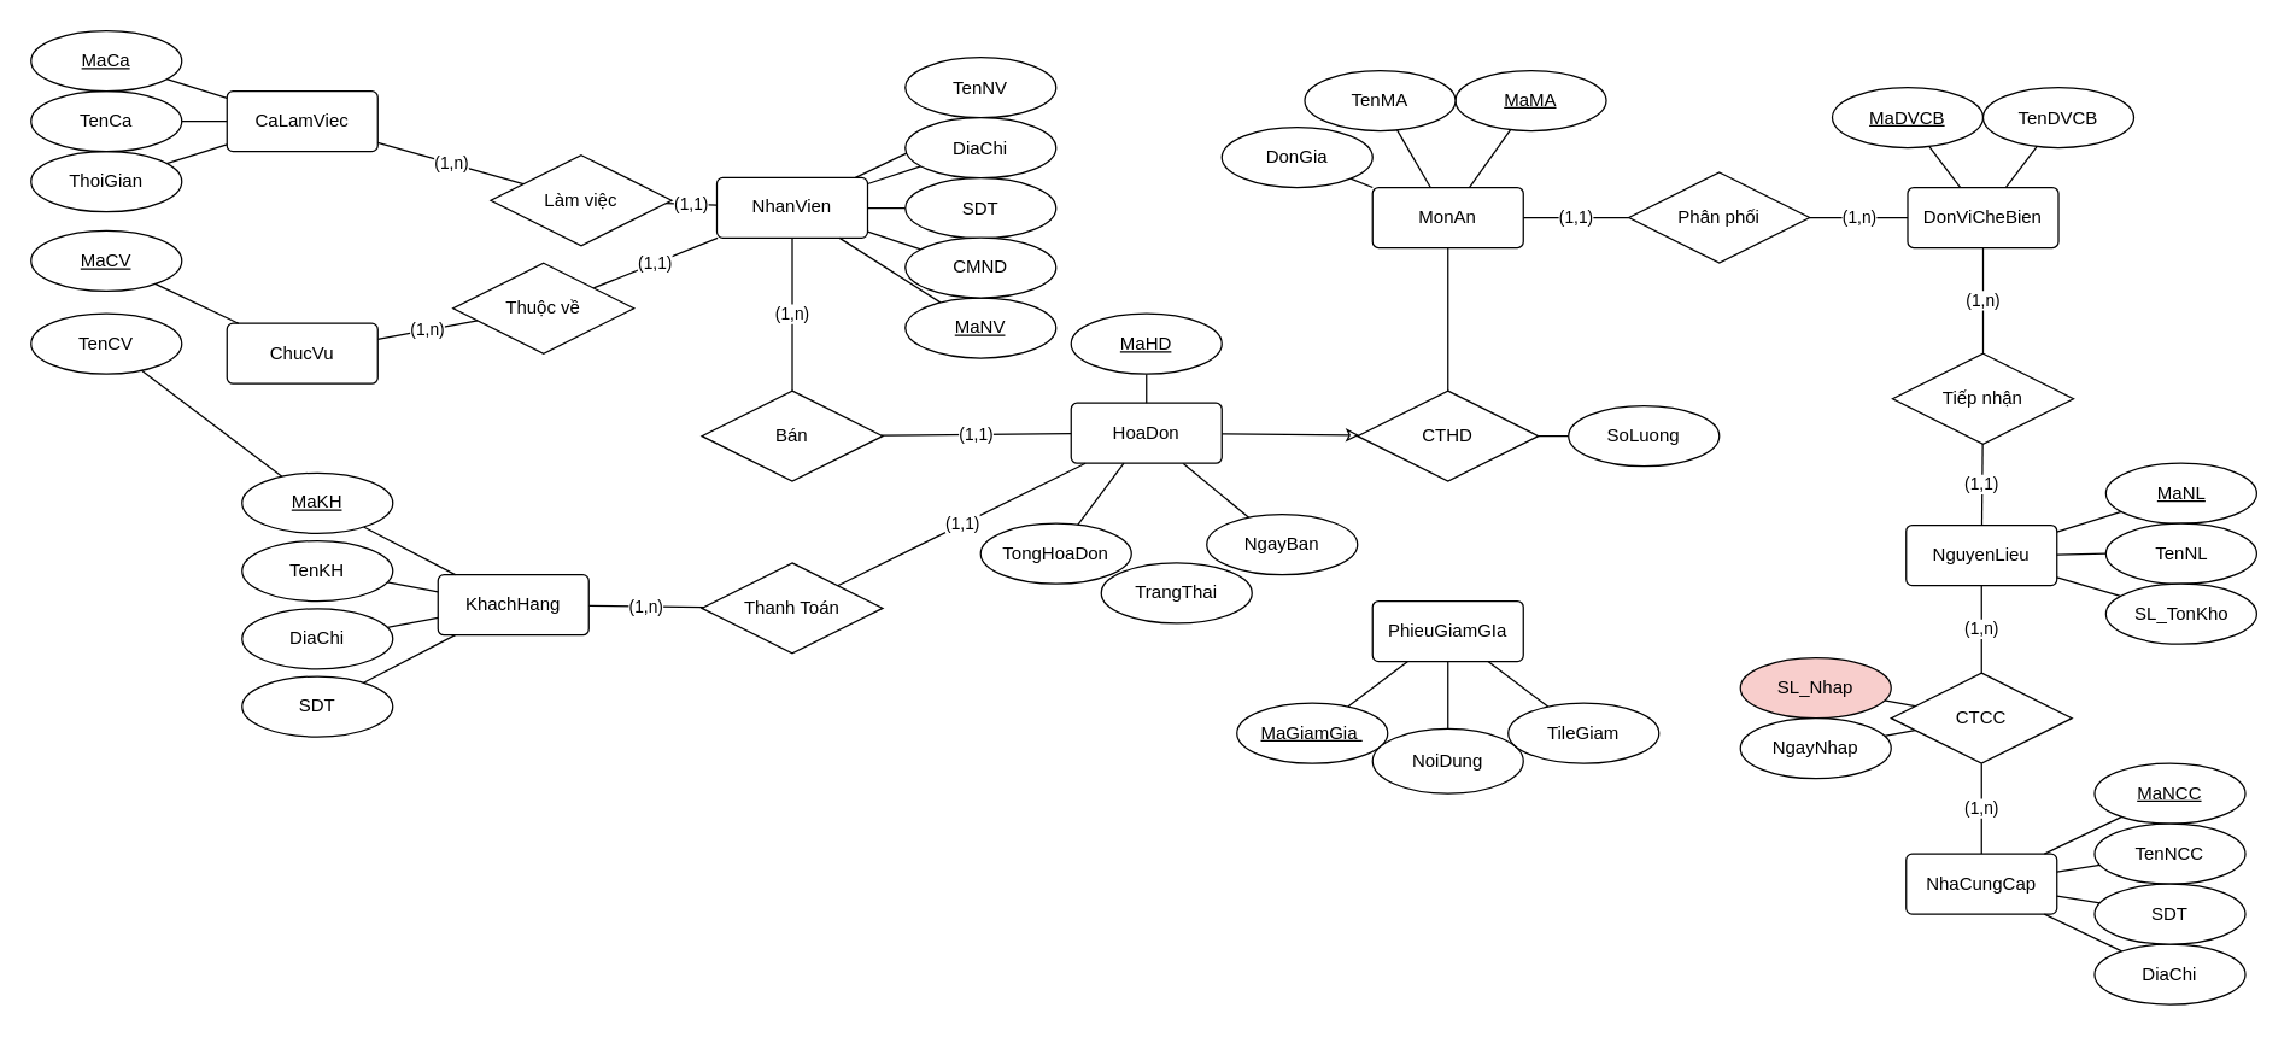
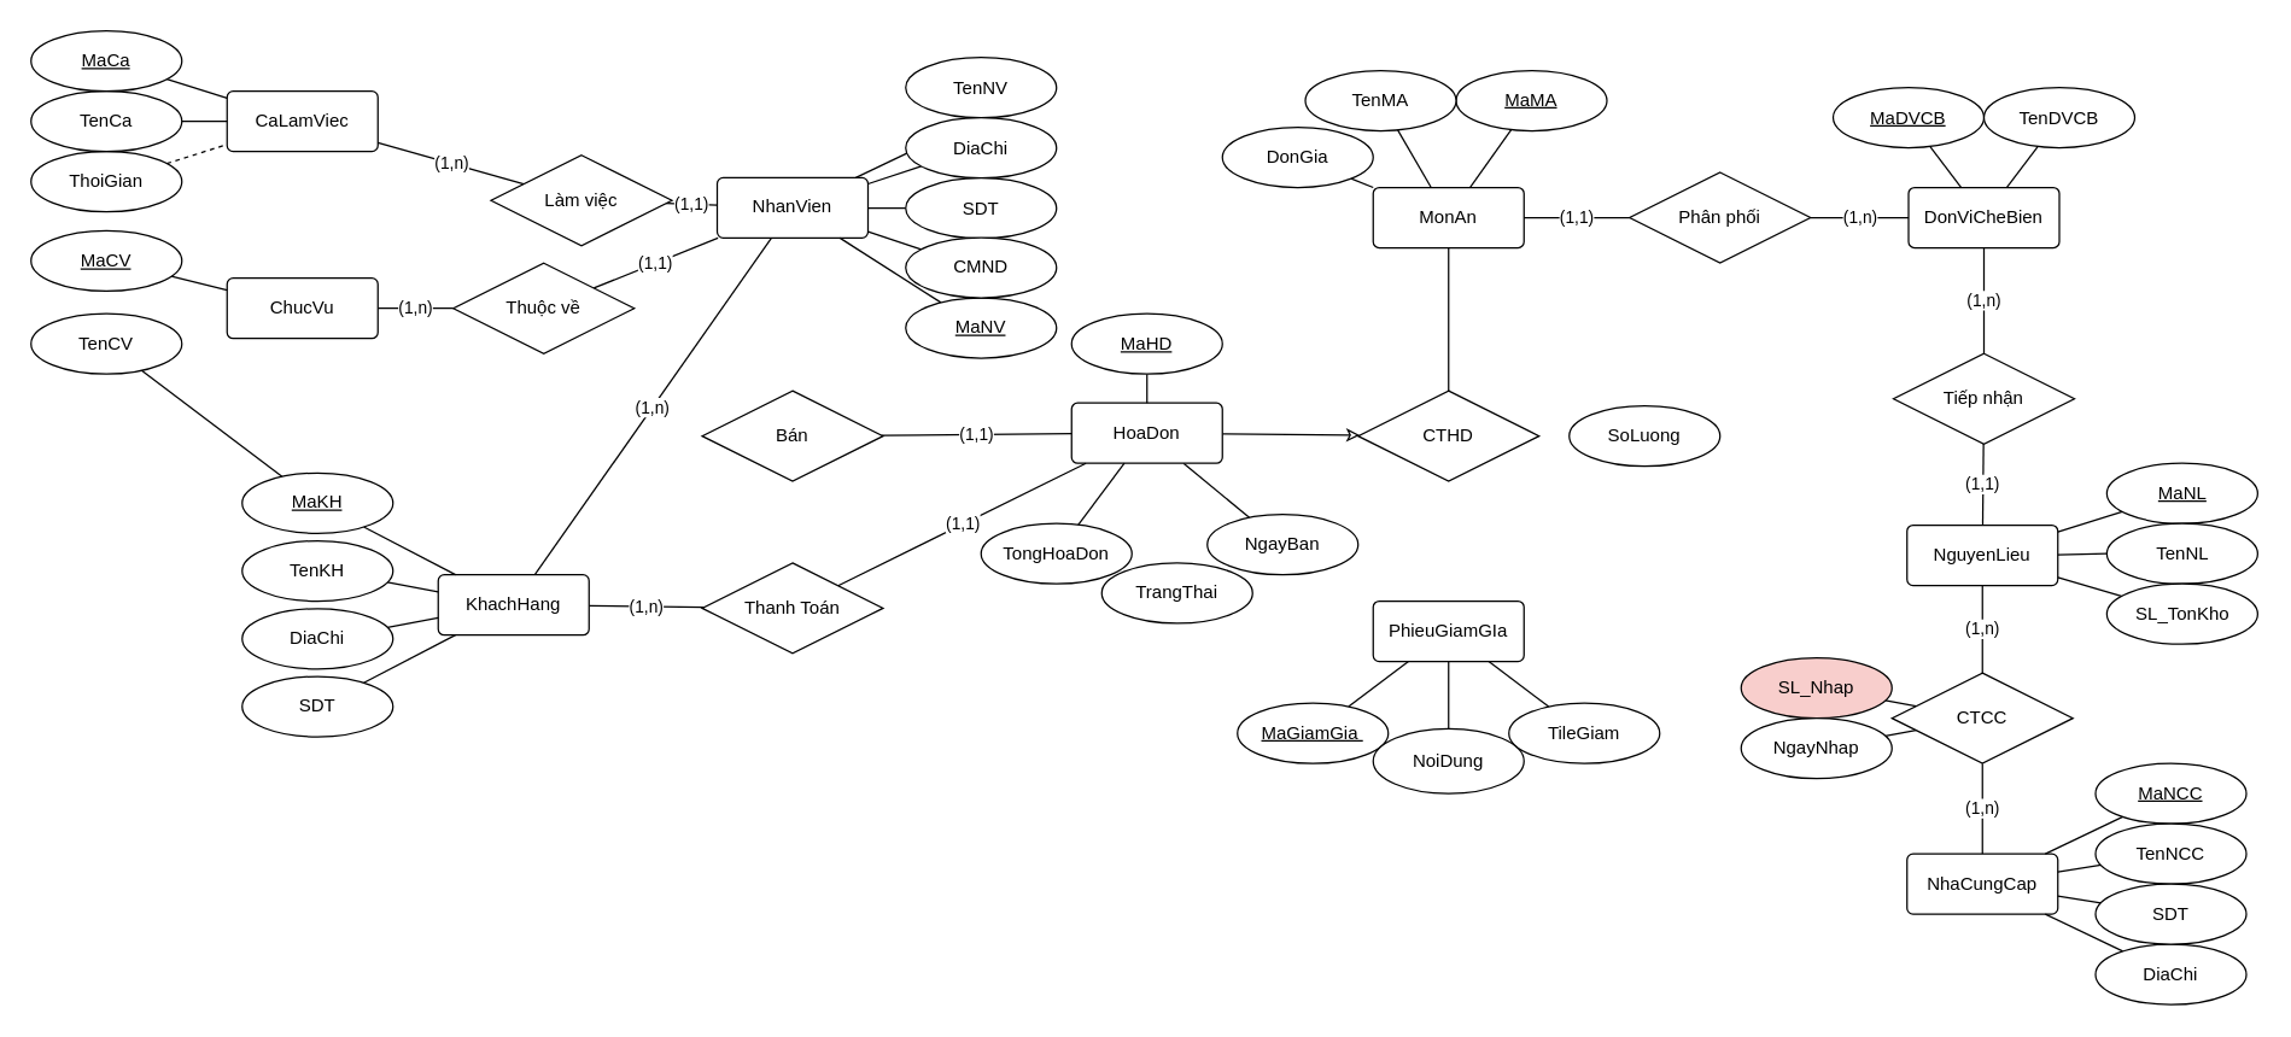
- <mxCell id="32" style="edgeStyle=none;rounded=0;orthogonalLoop=1;jettySize=auto;html=1;endArrow=none;endFill=0;" parent="1" source="33" target="25" edge="1"><mxGeometry relative="1" as="geometry" /></mxCell>
+ <mxCell id="32" style="edgeStyle=none;rounded=0;orthogonalLoop=1;jettySize=auto;html=1;endArrow=none;endFill=0;dashed=1;" parent="1" source="33" target="25" edge="1"><mxGeometry relative="1" as="geometry" /></mxCell>
- <mxCell id="2" value="(1,n)" style="rounded=0;orthogonalLoop=1;jettySize=auto;html=1;endArrow=none;endFill=0;" parent="1" source="4" target="13" edge="1"><mxGeometry relative="1" as="geometry" /></mxCell>
+ <mxCell id="2" value="(1,n)" style="rounded=0;orthogonalLoop=1;jettySize=auto;html=1;endArrow=none;endFill=0;" parent="1" source="4" target="17" edge="1"><mxGeometry relative="1" as="geometry" /></mxCell>
- <mxCell id="6" value="ChucVu" style="rounded=1;arcSize=10;whiteSpace=wrap;html=1;align=center;" parent="1" vertex="1"><mxGeometry x="150" y="214.07" width="100" height="40" as="geometry" /></mxCell>
+ <mxCell id="6" value="ChucVu" style="rounded=1;arcSize=10;whiteSpace=wrap;html=1;align=center;" parent="1" vertex="1"><mxGeometry x="150" y="184.07" width="100" height="40" as="geometry" /></mxCell>
- <mxCell id="52" style="edgeStyle=none;rounded=0;orthogonalLoop=1;jettySize=auto;html=1;endArrow=none;endFill=0;" parent="1" source="53" target="20" edge="1"><mxGeometry relative="1" as="geometry" /></mxCell>
